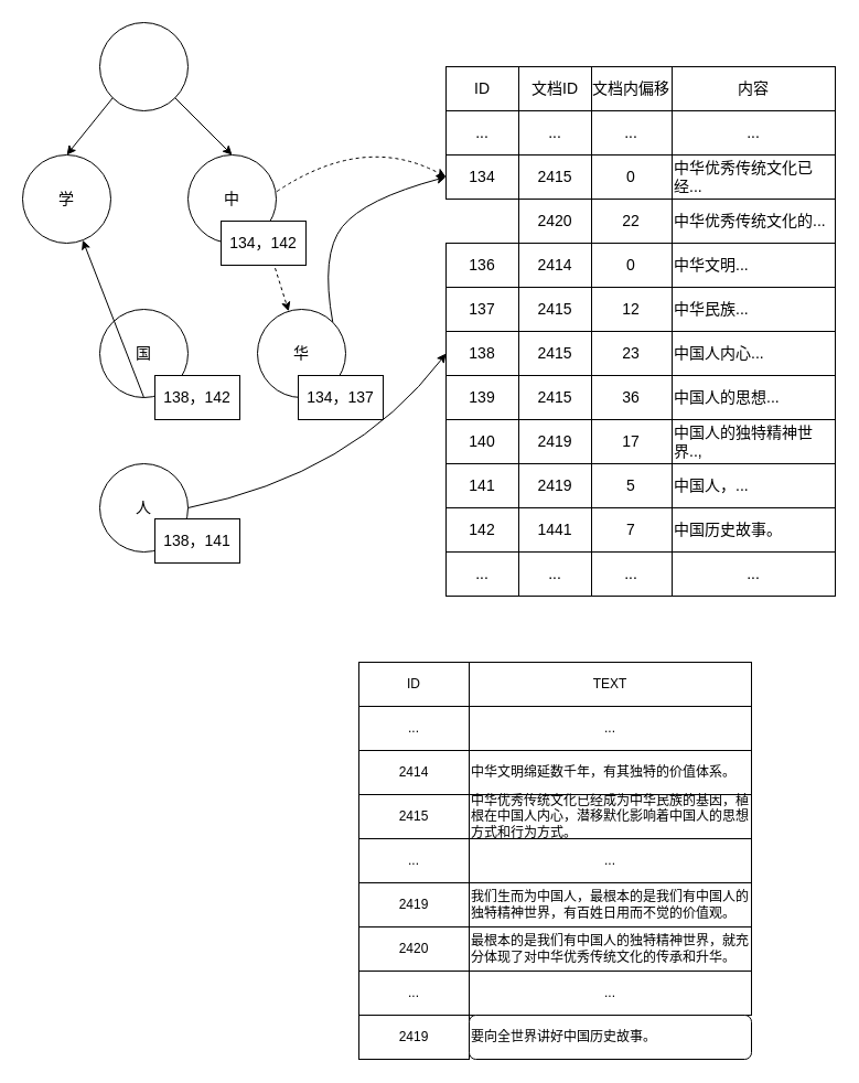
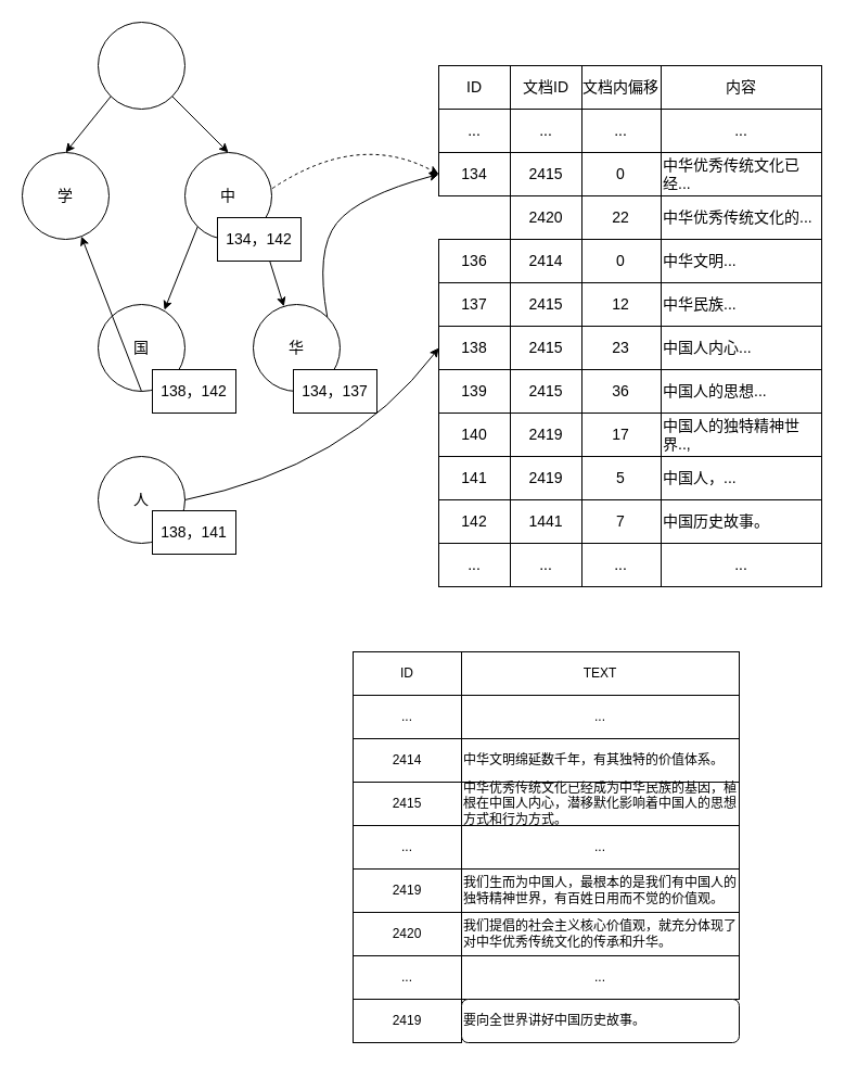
+ <mxCell id="15" value="" style="endArrow=classic;html=1;rounded=0;exitX=0;exitY=1;exitDx=0;exitDy=0;entryX=0.763;entryY=0.063;entryDx=0;entryDy=0;entryPerimeter=0;fontSize=14;" parent="1" source="5" target="6" edge="1"><mxGeometry width="50" height="50" relative="1" as="geometry"><mxPoint x="160" y="170" as="sourcePoint" /><mxPoint x="202" y="212" as="targetPoint" /></mxGeometry></mxCell>
- <mxCell id="16" value="" style="endArrow=classic;html=1;rounded=0;exitX=1;exitY=1;exitDx=0;exitDy=0;fontSize=14;dashed=1;" parent="1" source="5" target="19" edge="1"><mxGeometry width="50" height="50" relative="1" as="geometry"><mxPoint x="230" y="280" as="sourcePoint" /><mxPoint x="230" y="310" as="targetPoint" /></mxGeometry></mxCell>
+ <mxCell id="16" value="" style="endArrow=classic;html=1;rounded=0;exitX=1;exitY=1;exitDx=0;exitDy=0;fontSize=14;" parent="1" source="5" target="19" edge="1"><mxGeometry width="50" height="50" relative="1" as="geometry"><mxPoint x="230" y="280" as="sourcePoint" /><mxPoint x="230" y="310" as="targetPoint" /></mxGeometry></mxCell>
- <mxCell id="33" value="最根本的是我们有中国人的独特精神世界，就充分体现了对中华优秀传统文化的传承和升华。" style="rounded=0;whiteSpace=wrap;html=1;align=left;" parent="1" vertex="1"><mxGeometry x="425" y="840" width="256" height="40" as="geometry" /></mxCell>
+ <mxCell id="33" value="我们提倡的社会主义核心价值观，就充分体现了对中华优秀传统文化的传承和升华。" style="rounded=0;whiteSpace=wrap;html=1;align=left;" parent="1" vertex="1"><mxGeometry x="425" y="840" width="256" height="40" as="geometry" /></mxCell>
